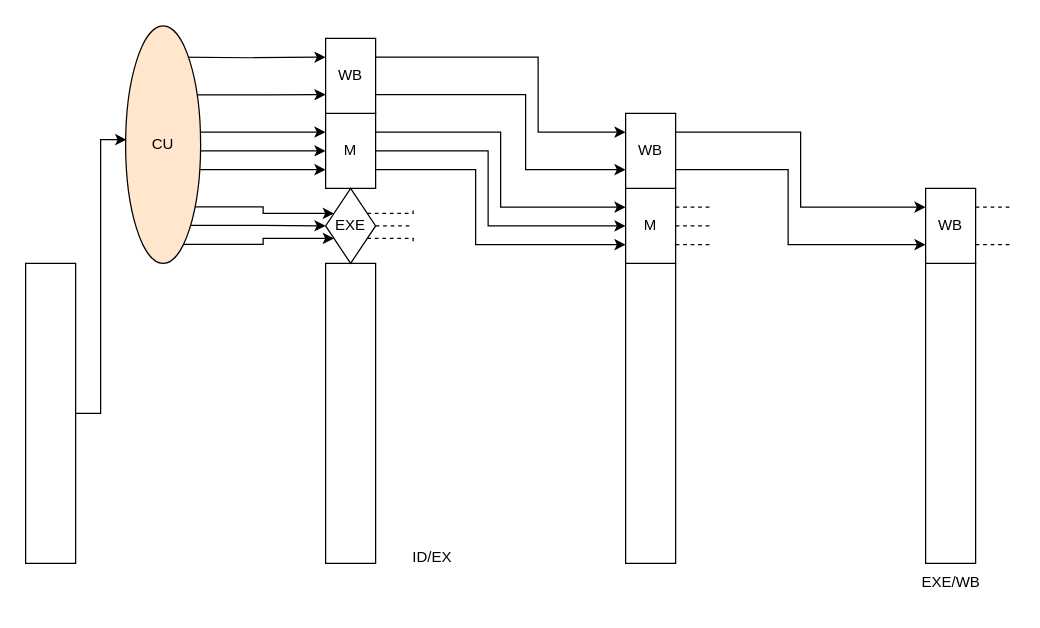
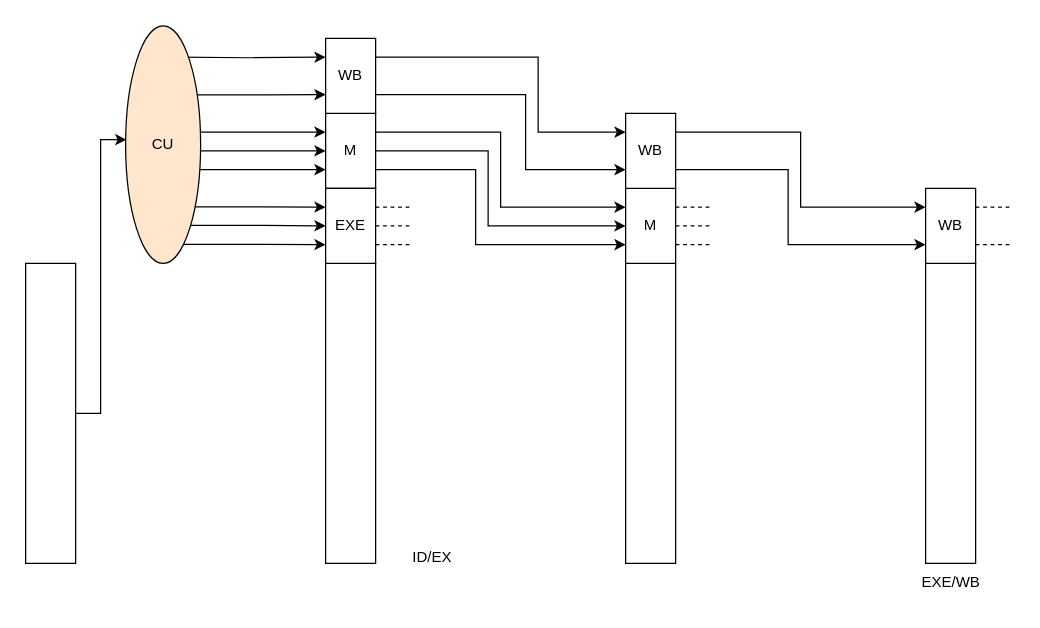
- <mxCell id="37" value="EXE" style="rhombus;whiteSpace=wrap;html=1;" vertex="1" parent="1"><mxGeometry x="260" y="150" width="40" height="60" as="geometry" /></mxCell>
+ <mxCell id="37" value="EXE" style="rounded=0;whiteSpace=wrap;html=1;" vertex="1" parent="1"><mxGeometry x="260" y="150" width="40" height="60" as="geometry" /></mxCell>
